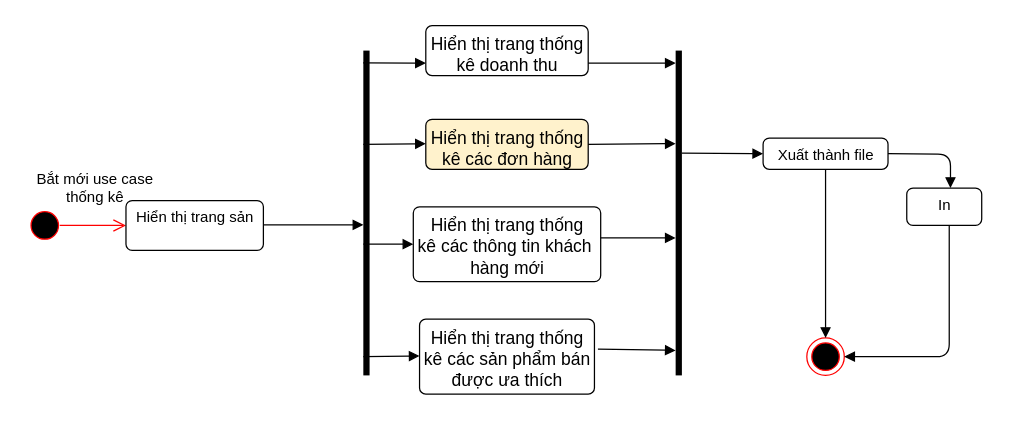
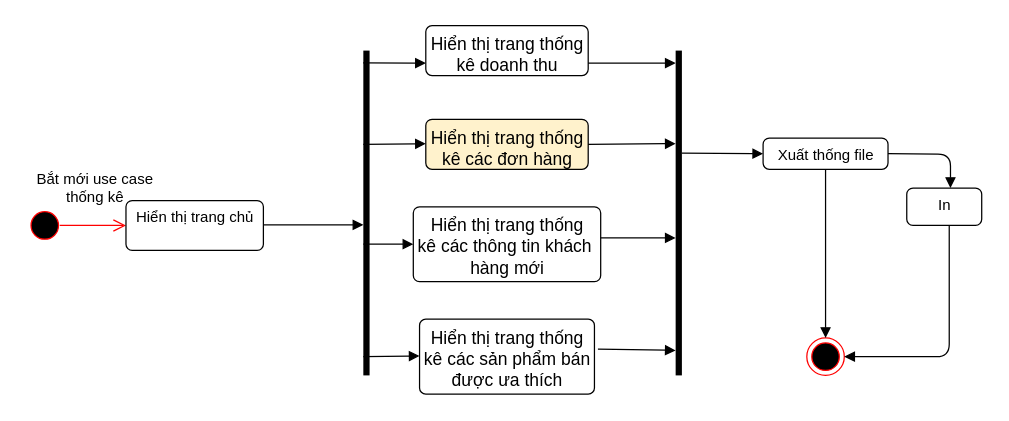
- <mxCell id="20" value="Xuất thành file" style="html=1;align=center;verticalAlign=top;rounded=1;absoluteArcSize=1;arcSize=10;dashed=0;" vertex="1" parent="1"><mxGeometry x="610" y="110" width="100" height="25" as="geometry" /></mxCell>
+ <mxCell id="20" value="Xuất thống file" style="html=1;align=center;verticalAlign=top;rounded=1;absoluteArcSize=1;arcSize=10;dashed=0;" vertex="1" parent="1"><mxGeometry x="610" y="110" width="100" height="25" as="geometry" /></mxCell>
- <mxCell id="4" value="Hiển thị trang sản" style="html=1;align=center;verticalAlign=top;rounded=1;absoluteArcSize=1;arcSize=10;dashed=0;" vertex="1" parent="1"><mxGeometry x="100" y="160" width="110" height="40" as="geometry" /></mxCell>
+ <mxCell id="4" value="Hiển thị trang chủ" style="html=1;align=center;verticalAlign=top;rounded=1;absoluteArcSize=1;arcSize=10;dashed=0;" vertex="1" parent="1"><mxGeometry x="100" y="160" width="110" height="40" as="geometry" /></mxCell>
